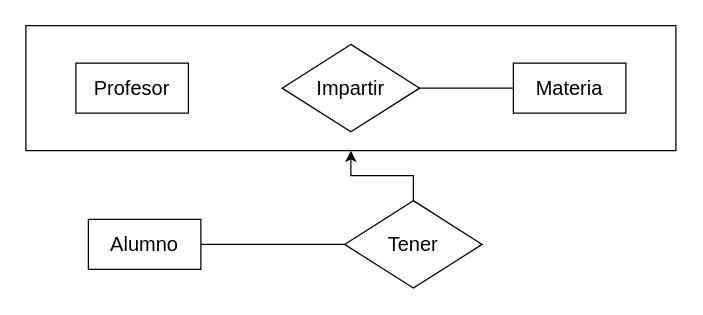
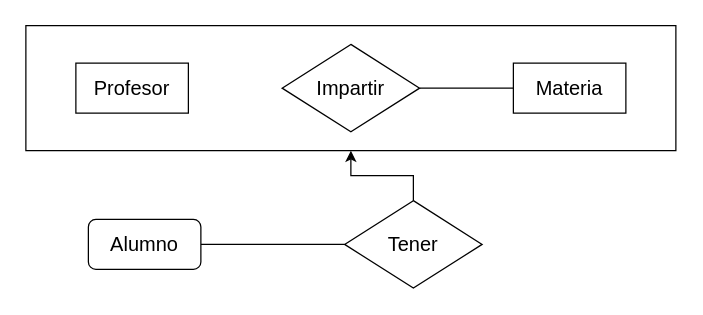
- <mxCell id="6" value="&lt;font style=&quot;font-size: 16px;&quot;&gt;Alumno&lt;/font&gt;" style="rounded=0;whiteSpace=wrap;html=1;" vertex="1" parent="1"><mxGeometry x="70" y="175" width="90" height="40" as="geometry" /></mxCell>
+ <mxCell id="6" value="&lt;font style=&quot;font-size: 16px;&quot;&gt;Alumno&lt;/font&gt;" style="whiteSpace=wrap;html=1;rounded=1;" vertex="1" parent="1"><mxGeometry x="70" y="175" width="90" height="40" as="geometry" /></mxCell>
